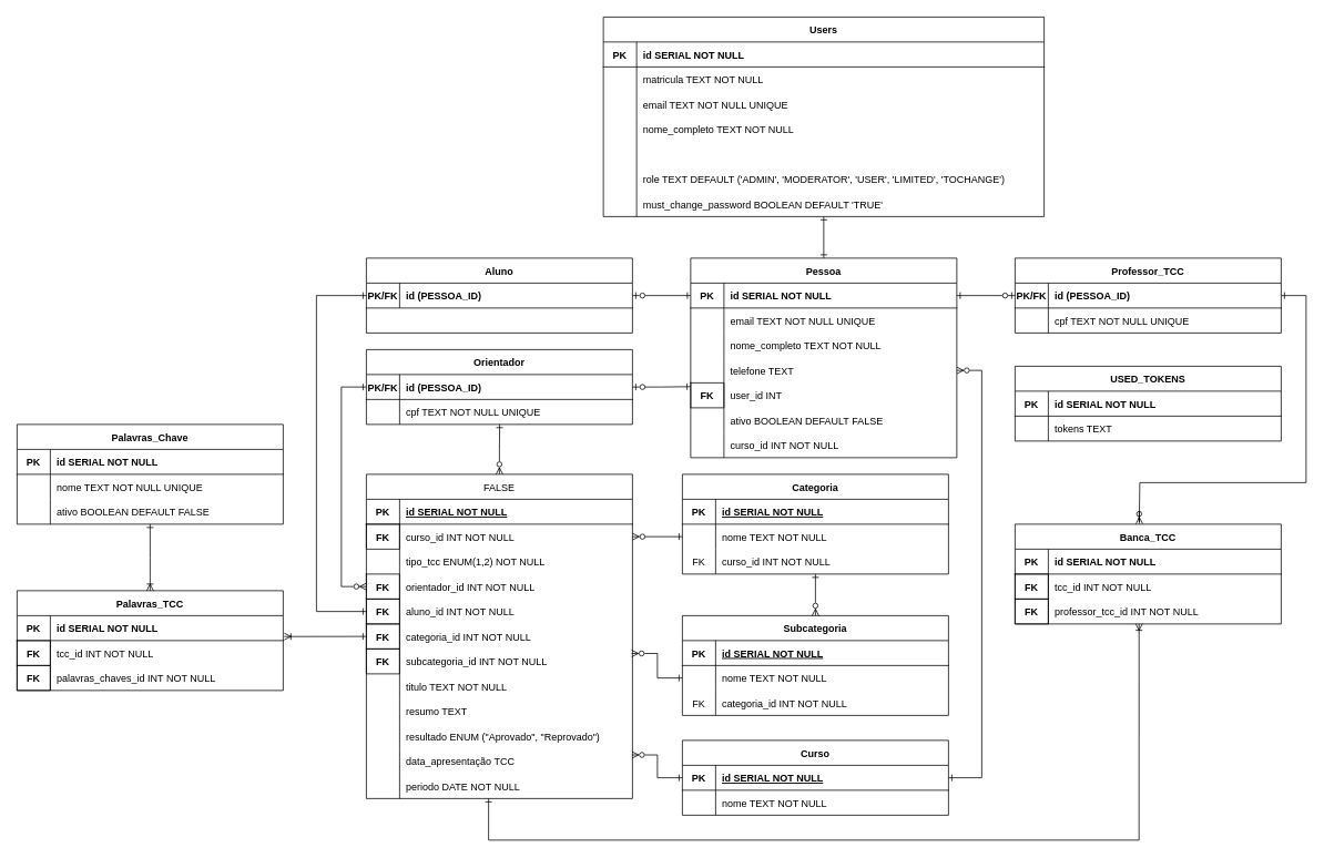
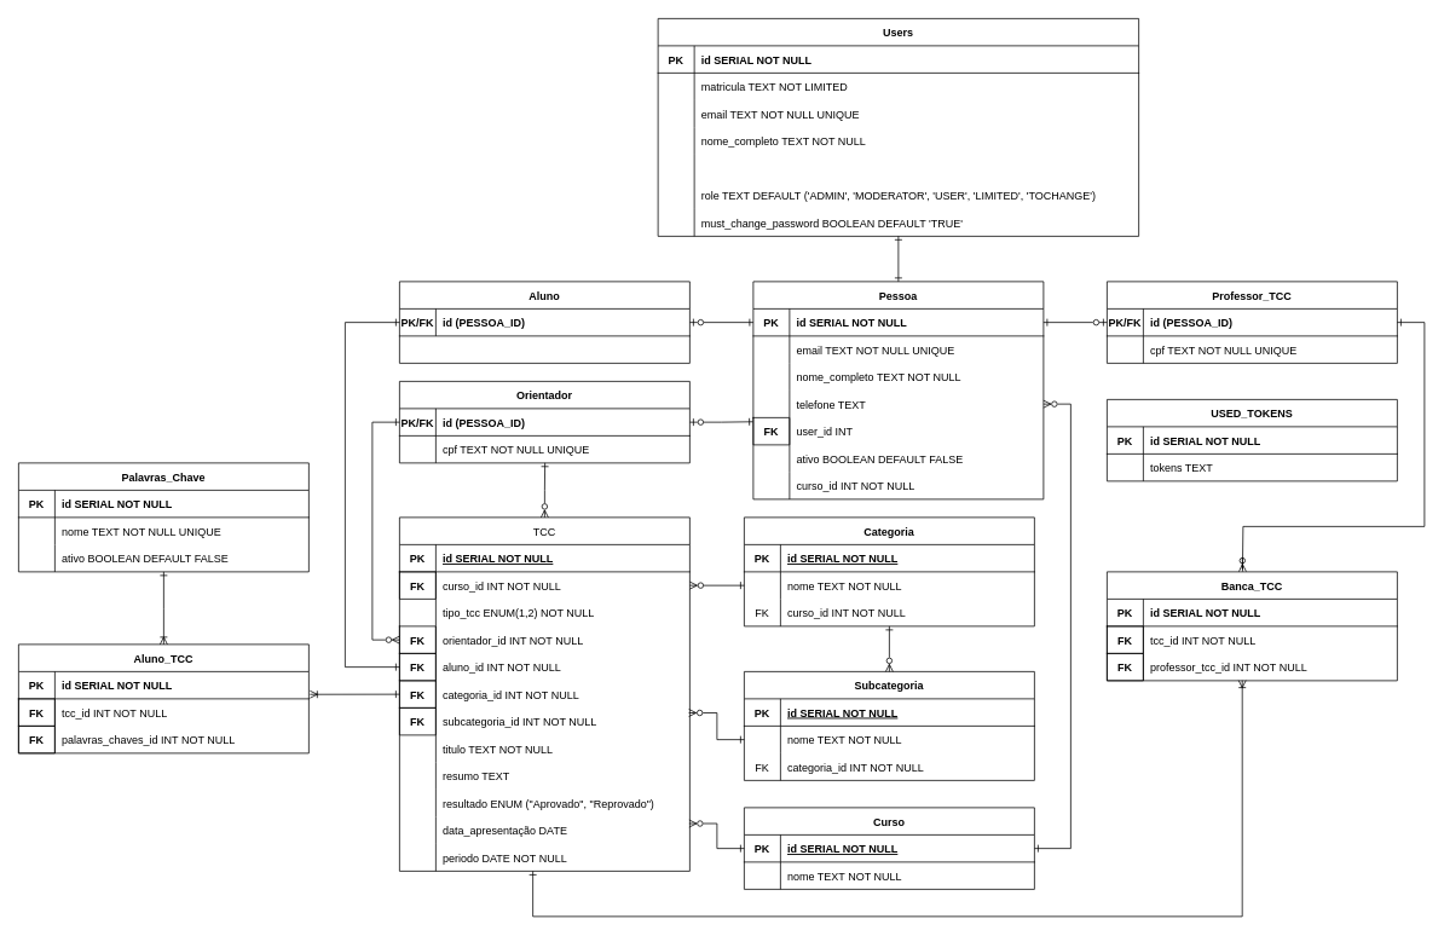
- <mxCell id="28" value="matricula TEXT NOT NULL " style="shape=partialRectangle;overflow=hidden;connectable=0;fillColor=none;top=0;left=0;bottom=0;right=0;align=left;spacingLeft=6;" parent="26" vertex="1"><mxGeometry x="40" width="490" height="30" as="geometry"><mxRectangle width="490" height="30" as="alternateBounds" /></mxGeometry></mxCell>
+ <mxCell id="28" value="matricula TEXT NOT LIMITED " style="shape=partialRectangle;overflow=hidden;connectable=0;fillColor=none;top=0;left=0;bottom=0;right=0;align=left;spacingLeft=6;" parent="26" vertex="1"><mxGeometry x="40" width="490" height="30" as="geometry"><mxRectangle width="490" height="30" as="alternateBounds" /></mxGeometry></mxCell>
- <mxCell id="43" value="FALSE" style="shape=table;startSize=30;container=1;collapsible=1;childLayout=tableLayout;fixedRows=1;rowLines=0;fontStyle=0;align=center;resizeLast=1;" parent="1" vertex="1"><mxGeometry x="440" y="570" width="320" height="390" as="geometry" /></mxCell>
+ <mxCell id="43" value="TCC" style="shape=table;startSize=30;container=1;collapsible=1;childLayout=tableLayout;fixedRows=1;rowLines=0;fontStyle=0;align=center;resizeLast=1;" parent="1" vertex="1"><mxGeometry x="440" y="570" width="320" height="390" as="geometry" /></mxCell>
- <mxCell id="159" value="Palavras_TCC" style="shape=table;startSize=30;container=1;collapsible=1;childLayout=tableLayout;fixedRows=1;rowLines=0;fontStyle=1;align=center;resizeLast=1;" parent="1" vertex="1"><mxGeometry x="20" y="710" width="320" height="120" as="geometry" /></mxCell>
+ <mxCell id="159" value="Aluno_TCC" style="shape=table;startSize=30;container=1;collapsible=1;childLayout=tableLayout;fixedRows=1;rowLines=0;fontStyle=1;align=center;resizeLast=1;" parent="1" vertex="1"><mxGeometry x="20" y="710" width="320" height="120" as="geometry" /></mxCell>
- <mxCell id="76" value="data_apresentação TCC " style="shape=partialRectangle;overflow=hidden;connectable=0;fillColor=none;top=0;left=0;bottom=0;right=0;align=left;spacingLeft=6;" parent="74" vertex="1"><mxGeometry x="40" width="280" height="30" as="geometry"><mxRectangle width="280" height="30" as="alternateBounds" /></mxGeometry></mxCell>
+ <mxCell id="76" value="data_apresentação DATE " style="shape=partialRectangle;overflow=hidden;connectable=0;fillColor=none;top=0;left=0;bottom=0;right=0;align=left;spacingLeft=6;" parent="74" vertex="1"><mxGeometry x="40" width="280" height="30" as="geometry"><mxRectangle width="280" height="30" as="alternateBounds" /></mxGeometry></mxCell>
